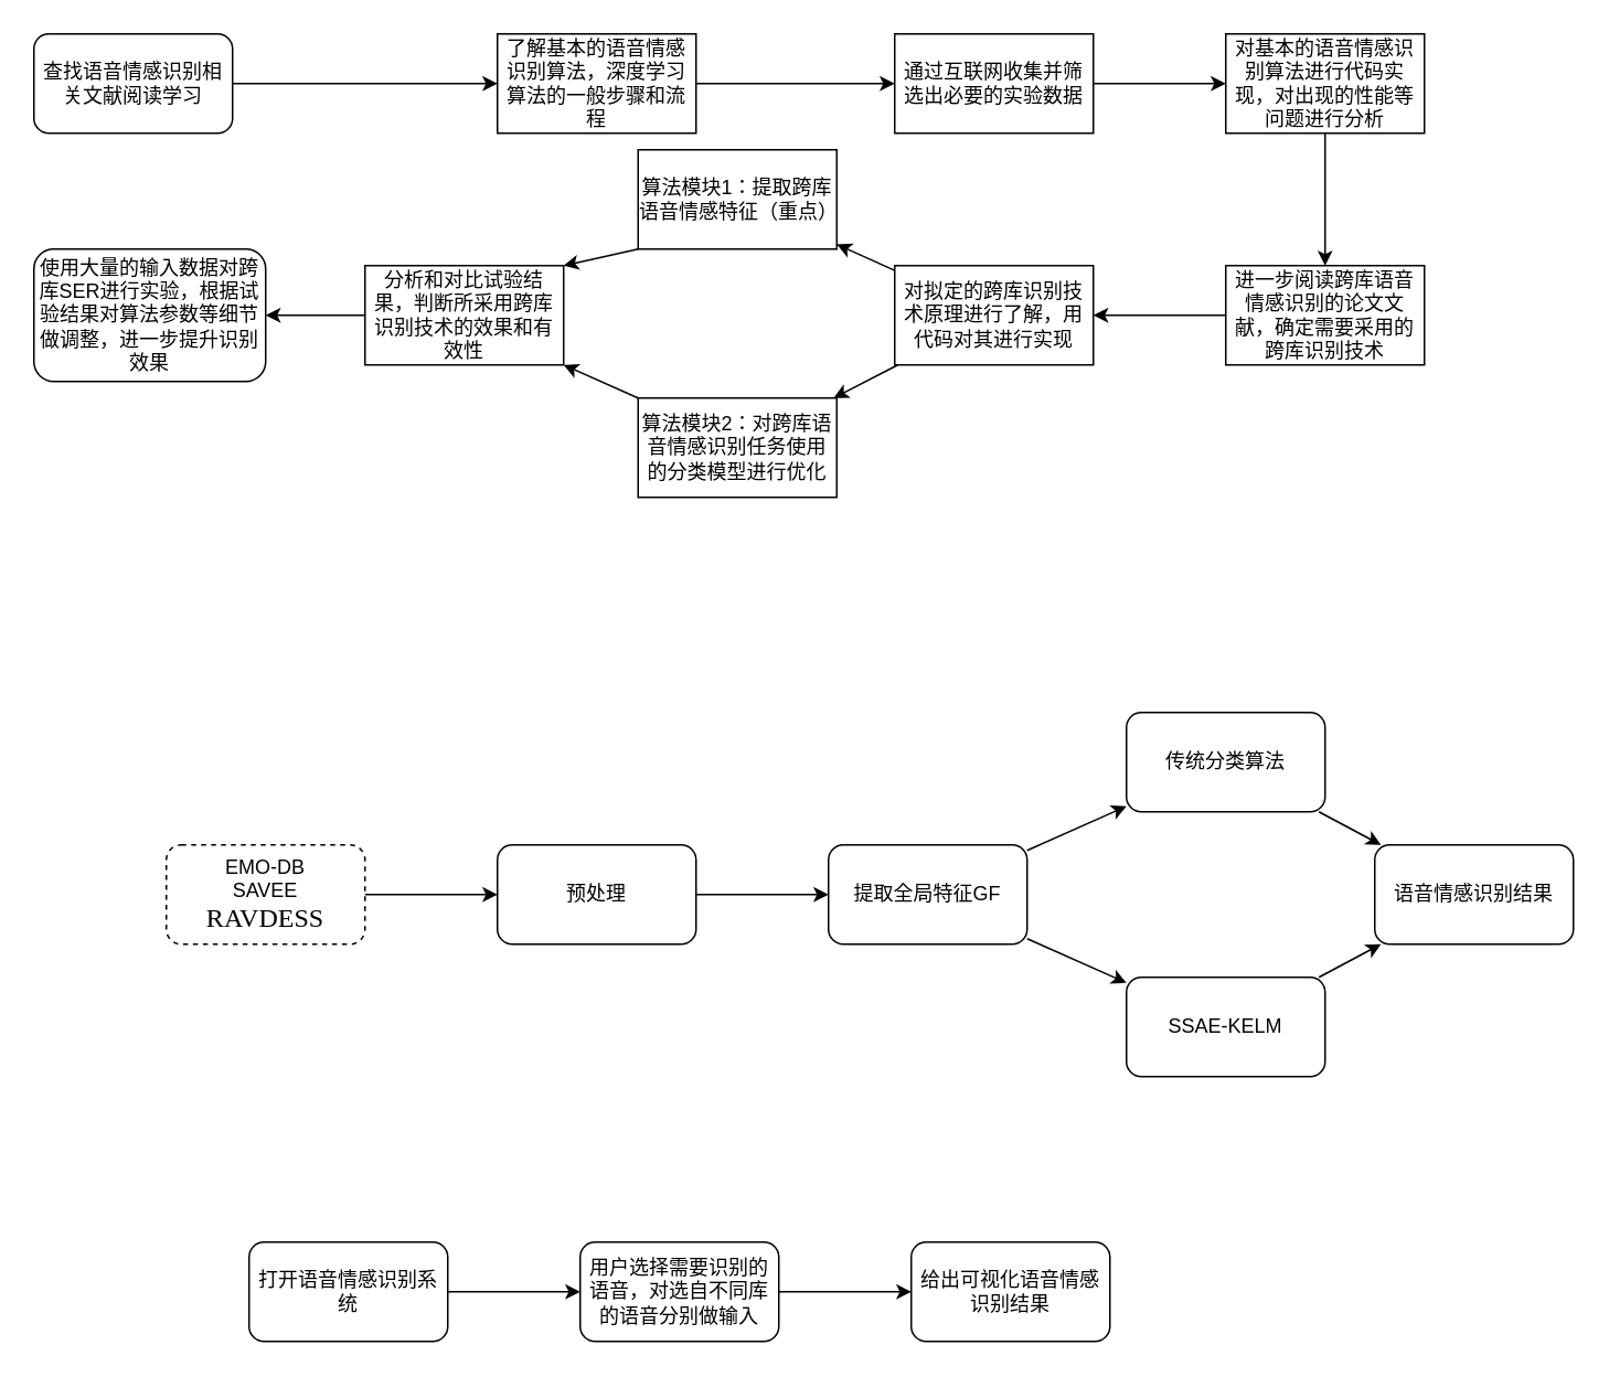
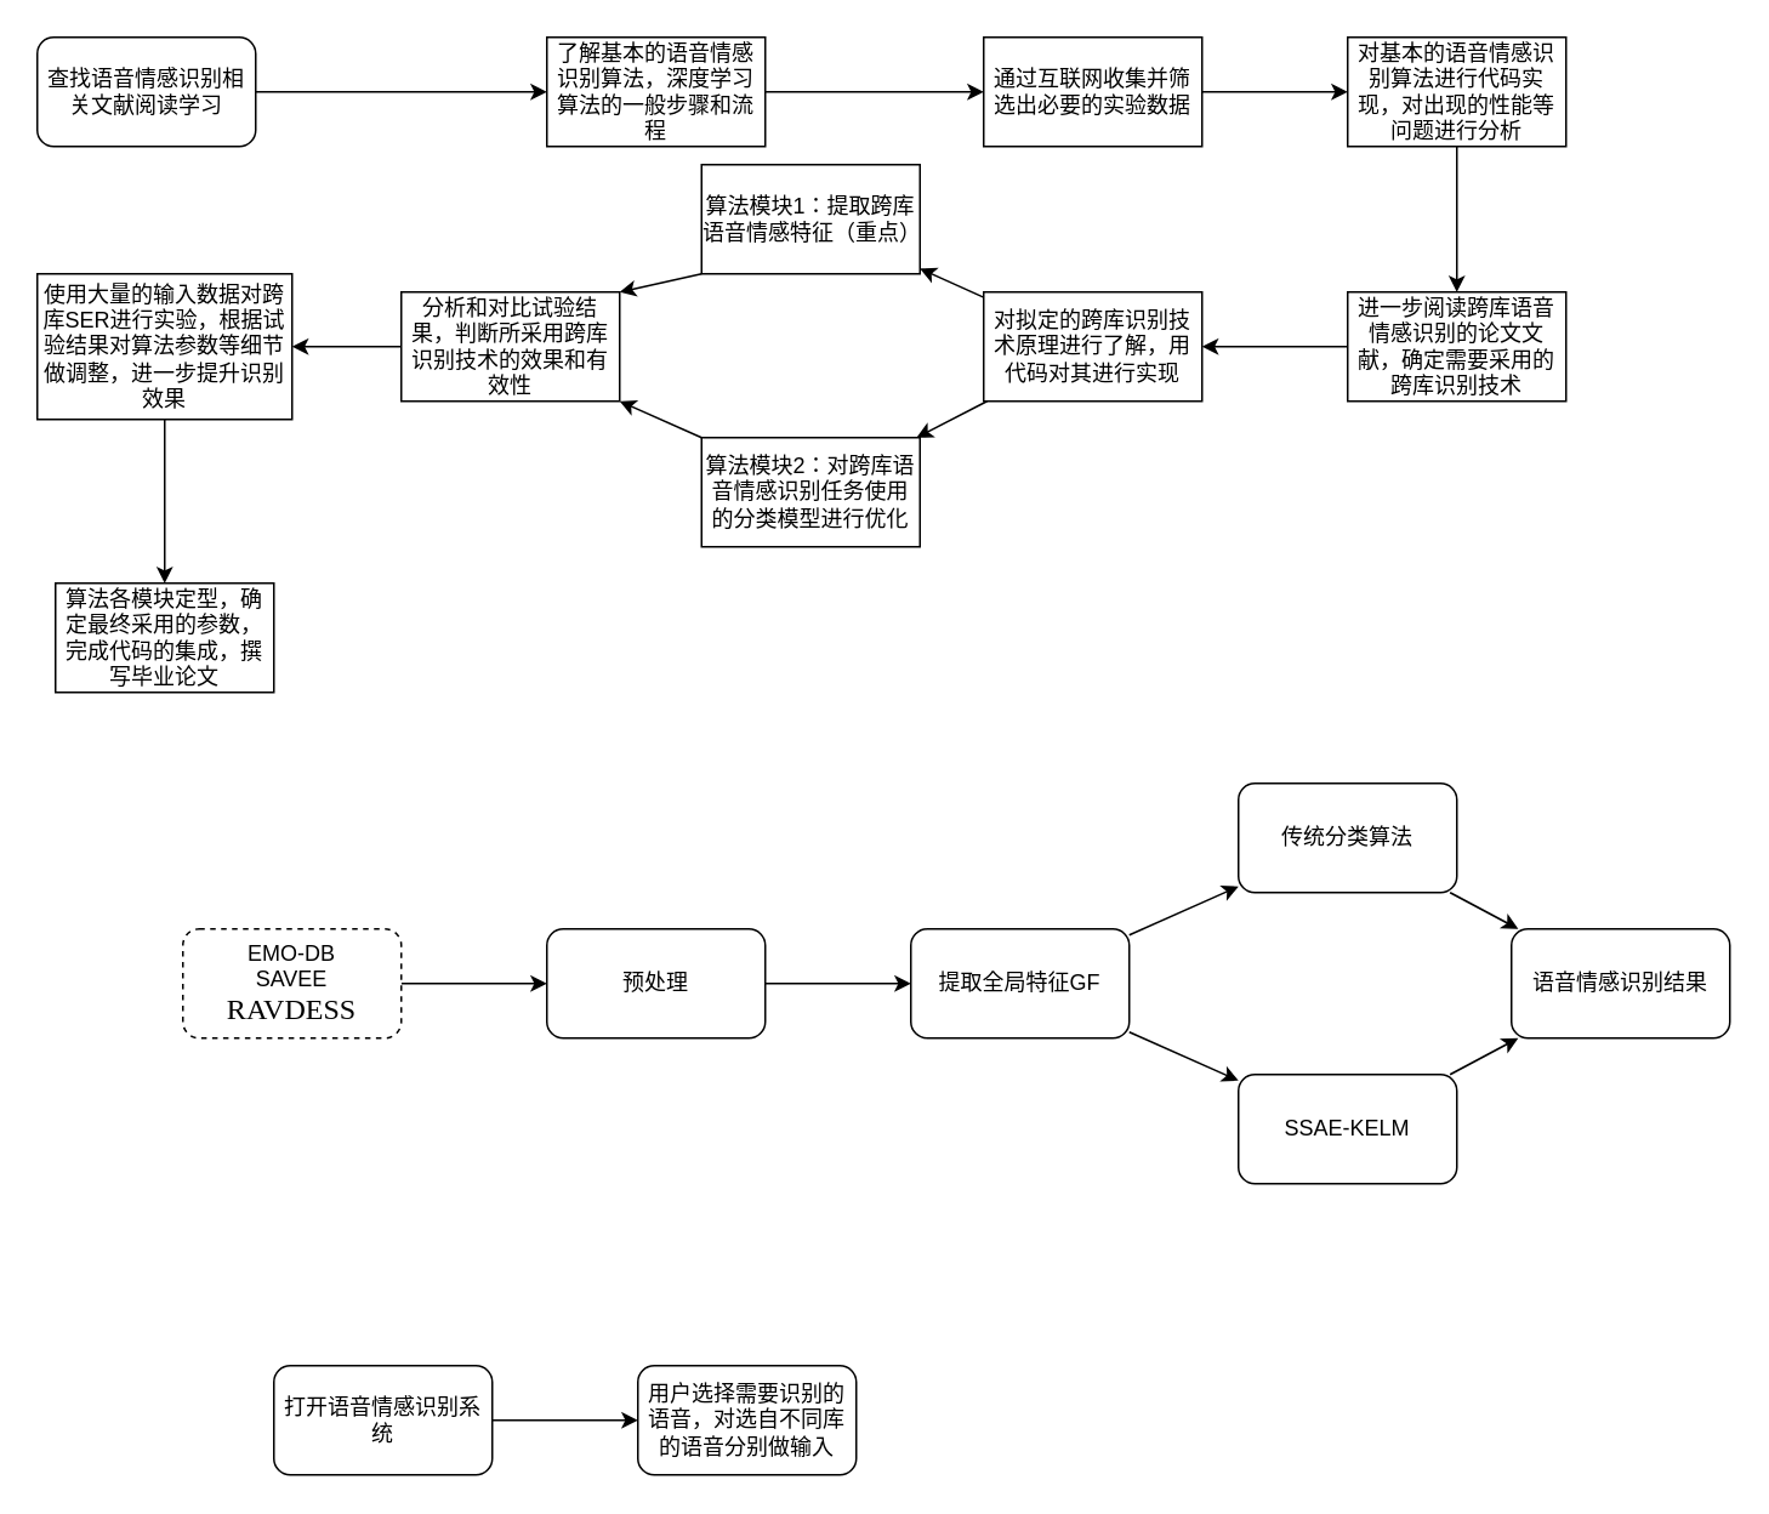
- <mxCell id="22" value="使用大量的输入数据对跨库SER进行实验，根据试验结果对算法参数等细节做调整，进一步提升识别效果" style="whiteSpace=wrap;html=1;rounded=1;" parent="1" vertex="1"><mxGeometry y="150" width="140" height="80" as="geometry" x="20" /></mxCell>
+ <mxCell id="22" value="使用大量的输入数据对跨库SER进行实验，根据试验结果对算法参数等细节做调整，进一步提升识别效果" style="whiteSpace=wrap;html=1;;" parent="1" vertex="1"><mxGeometry y="150" width="140" height="80" as="geometry" x="20" /></mxCell>
+ <mxCell id="21" value="" style="edgeStyle=none;html=1;" parent="1" source="22" target="23" edge="1"><mxGeometry relative="1" as="geometry" /></mxCell>
+ <mxCell id="23" value="算法各模块定型，确定最终采用的参数，完成代码的集成，撰写毕业论文" style="whiteSpace=wrap;html=1;;" parent="1" vertex="1"><mxGeometry x="30" y="320" width="120" height="60" as="geometry" /></mxCell>
- <mxCell id="38" value="" style="edgeStyle=none;html=1;" edge="1" parent="1" source="39" target="40"><mxGeometry relative="1" as="geometry" /></mxCell>
- <mxCell id="40" value="给出可视化语音情感识别结果" style="whiteSpace=wrap;html=1;rounded=1;" vertex="1" parent="1"><mxGeometry x="550" y="750" width="120" height="60" as="geometry" /></mxCell>
